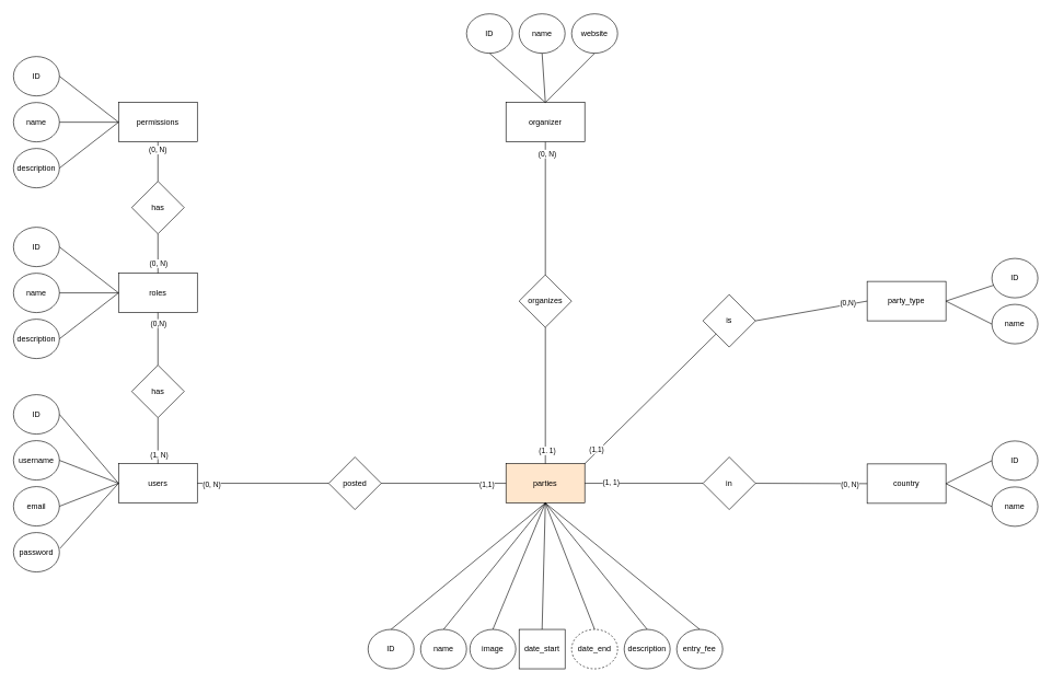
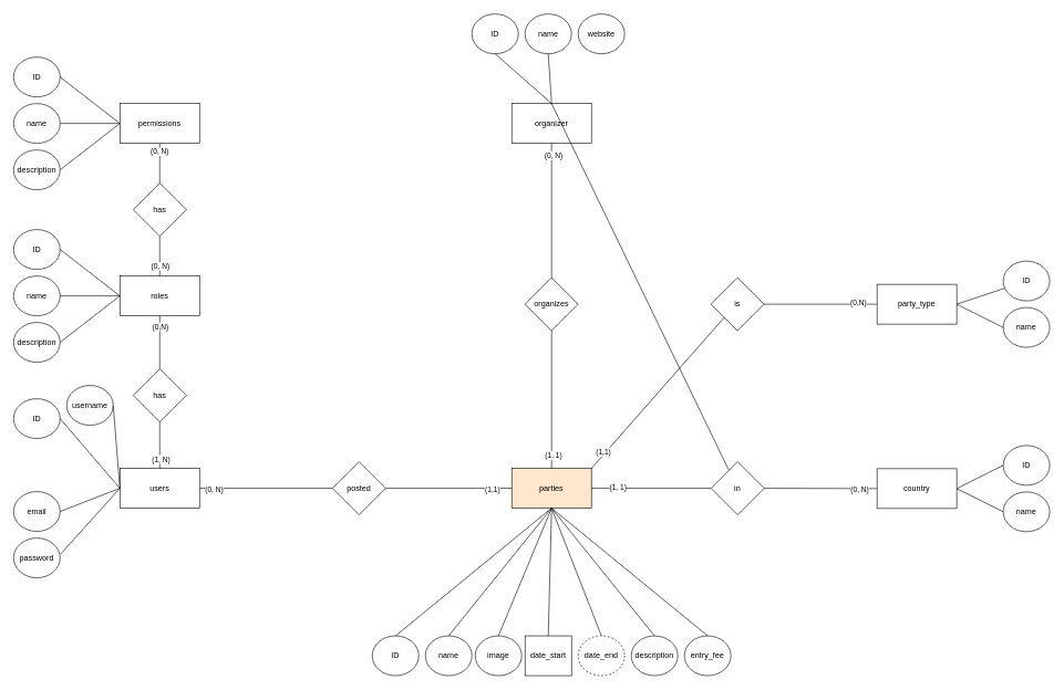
- <mxCell id="56" value="" style="endArrow=none;html=1;rounded=0;exitX=0.5;exitY=0;exitDx=0;exitDy=0;entryX=0.5;entryY=1;entryDx=0;entryDy=0;" edge="1" parent="1" source="50" target="53"><mxGeometry width="50" height="50" relative="1" as="geometry"><mxPoint x="820" y="160.5" as="sourcePoint" /><mxPoint x="820" y="90.5" as="targetPoint" /></mxGeometry></mxCell>
+ <mxCell id="56" value="" style="endArrow=none;html=1;rounded=0;exitX=0.5;exitY=0;exitDx=0;exitDy=0;" edge="1" parent="1" source="50" target="72"><mxGeometry width="50" height="50" relative="1" as="geometry"><mxPoint x="820" y="160.5" as="sourcePoint" /><mxPoint x="820" y="90.5" as="targetPoint" /></mxGeometry></mxCell>
- <mxCell id="82" value="is" style="rhombus;whiteSpace=wrap;html=1;" vertex="1" parent="1"><mxGeometry x="1070" y="448" width="80" height="80" as="geometry" /></mxCell>
+ <mxCell id="82" value="is" style="rhombus;whiteSpace=wrap;html=1;" vertex="1" parent="1"><mxGeometry x="1070" y="418" width="80" height="80" as="geometry" /></mxCell>
- <mxCell id="4" value="username" style="ellipse;whiteSpace=wrap;html=1;" vertex="1" parent="1"><mxGeometry x="20" y="670.5" width="70" height="60" as="geometry" /></mxCell>
+ <mxCell id="4" value="username" style="ellipse;whiteSpace=wrap;html=1;" vertex="1" parent="1"><mxGeometry x="100" y="580.5" width="70" height="60" as="geometry" /></mxCell>
